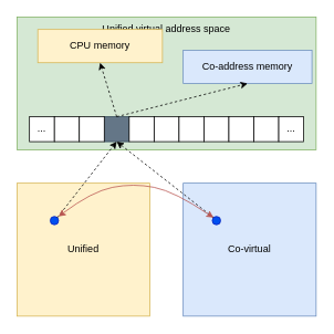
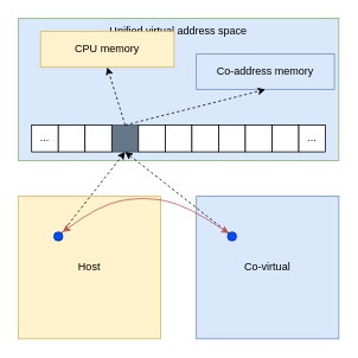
- <mxCell id="2" value="&lt;p style=&quot;line-height: 120%&quot;&gt;Unified virtual address space&lt;/p&gt;&lt;p style=&quot;line-height: 120%&quot;&gt;&lt;br&gt;&lt;/p&gt;&lt;p style=&quot;line-height: 120%&quot;&gt;&lt;br&gt;&lt;/p&gt;&lt;p style=&quot;line-height: 120%&quot;&gt;&lt;br&gt;&lt;/p&gt;&lt;p style=&quot;line-height: 120%&quot;&gt;&lt;br&gt;&lt;/p&gt;&lt;p style=&quot;line-height: 120%&quot;&gt;&lt;br&gt;&lt;/p&gt;" style="rounded=0;whiteSpace=wrap;html=1;fillColor=#d5e8d4;strokeColor=#82b366;" parent="1" vertex="1"><mxGeometry x="20" y="20" width="360" height="160" as="geometry" /></mxCell>
+ <mxCell id="2" value="&lt;p style=&quot;line-height: 120%&quot;&gt;Unified virtual address space&lt;/p&gt;&lt;p style=&quot;line-height: 120%&quot;&gt;&lt;br&gt;&lt;/p&gt;&lt;p style=&quot;line-height: 120%&quot;&gt;&lt;br&gt;&lt;/p&gt;&lt;p style=&quot;line-height: 120%&quot;&gt;&lt;br&gt;&lt;/p&gt;&lt;p style=&quot;line-height: 120%&quot;&gt;&lt;br&gt;&lt;/p&gt;&lt;p style=&quot;line-height: 120%&quot;&gt;&lt;br&gt;&lt;/p&gt;" style="rounded=0;whiteSpace=wrap;html=1;fillColor=#dae8fc;strokeColor=#82b366;" parent="1" vertex="1"><mxGeometry x="20" y="20" width="360" height="160" as="geometry" /></mxCell>
- <mxCell id="3" value="Unified" style="rounded=0;whiteSpace=wrap;html=1;fillColor=#fff2cc;strokeColor=#d6b656;" parent="1" vertex="1"><mxGeometry x="20" y="220" width="160" height="160" as="geometry" /></mxCell>
+ <mxCell id="3" value="Host" style="rounded=0;whiteSpace=wrap;html=1;fillColor=#fff2cc;strokeColor=#d6b656;" parent="1" vertex="1"><mxGeometry x="20" y="220" width="160" height="160" as="geometry" /></mxCell>
